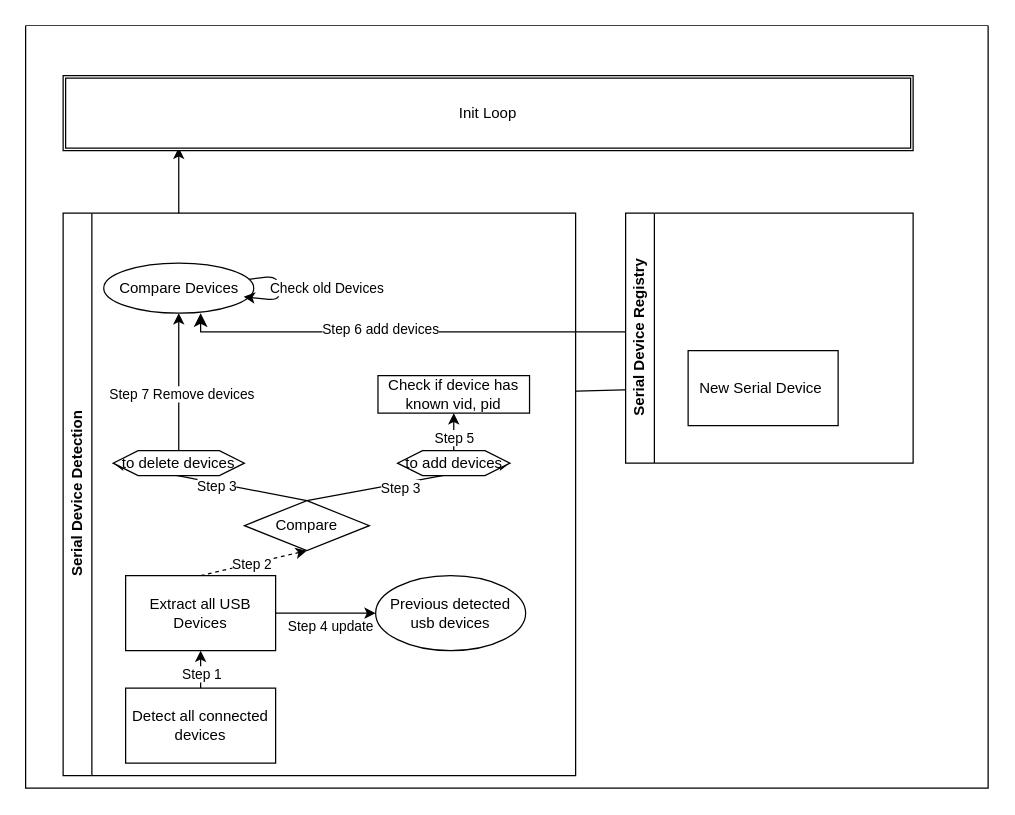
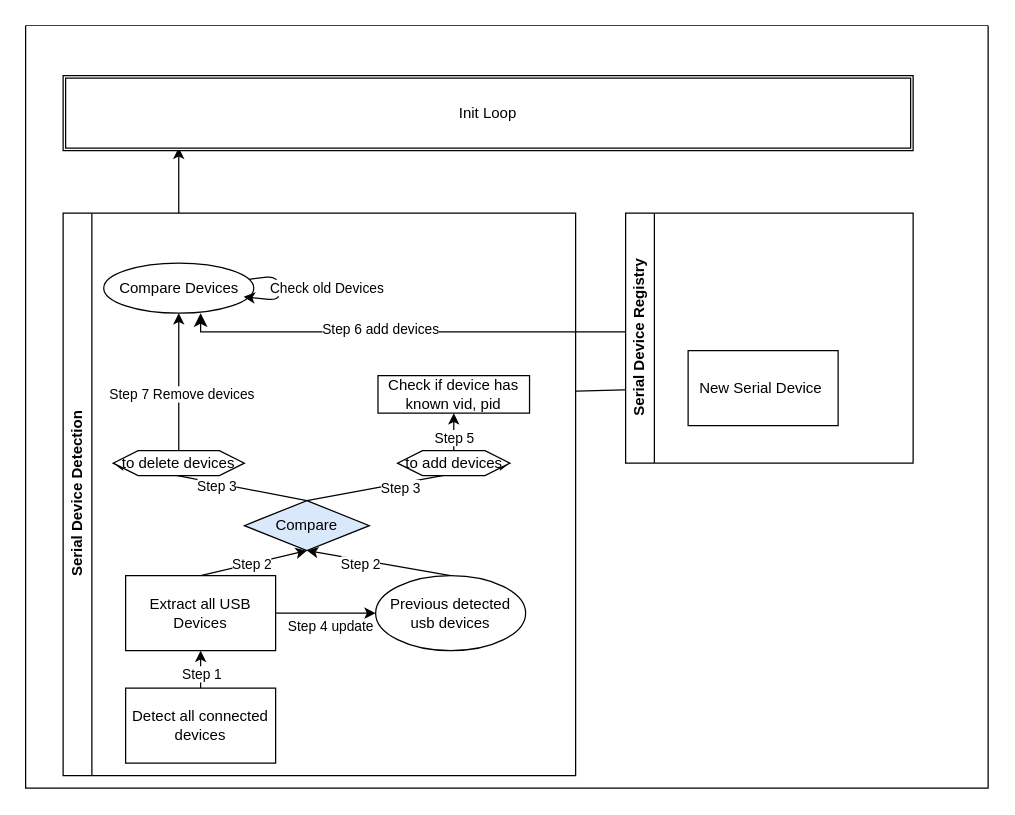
- <mxCell id="20" value="Compare" style="rhombus;whiteSpace=wrap;html=1;" parent="5" vertex="1"><mxGeometry x="145" y="230" width="100" height="40" as="geometry" /></mxCell>
+ <mxCell id="20" value="Compare" style="rhombus;whiteSpace=wrap;html=1;fillColor=#dae8fc;" parent="5" vertex="1"><mxGeometry x="145" y="230" width="100" height="40" as="geometry" /></mxCell>
+ <mxCell id="14" style="edgeStyle=none;html=1;exitX=0.5;exitY=0;exitDx=0;exitDy=0;entryX=0.5;entryY=1;entryDx=0;entryDy=0;" parent="5" source="29" target="20" edge="1"><mxGeometry relative="1" as="geometry"><mxPoint x="200" y="270" as="targetPoint" /><mxPoint x="320.0" y="350" as="sourcePoint" /></mxGeometry></mxCell>
+ <mxCell id="15" value="Step 2" style="edgeLabel;html=1;align=center;verticalAlign=middle;resizable=0;points=[];" parent="14" vertex="1" connectable="0"><mxGeometry x="0.257" y="3" relative="1" as="geometry"><mxPoint as="offset" /></mxGeometry></mxCell>
- <mxCell id="9" style="edgeStyle=none;html=1;exitX=0.5;exitY=0;exitDx=0;exitDy=0;entryX=0.5;entryY=1;entryDx=0;entryDy=0;dashed=1;" parent="5" source="13" target="20" edge="1"><mxGeometry relative="1" as="geometry" /></mxCell>
+ <mxCell id="9" style="edgeStyle=none;html=1;exitX=0.5;exitY=0;exitDx=0;exitDy=0;entryX=0.5;entryY=1;entryDx=0;entryDy=0;" parent="5" source="13" target="20" edge="1"><mxGeometry relative="1" as="geometry" /></mxCell>
